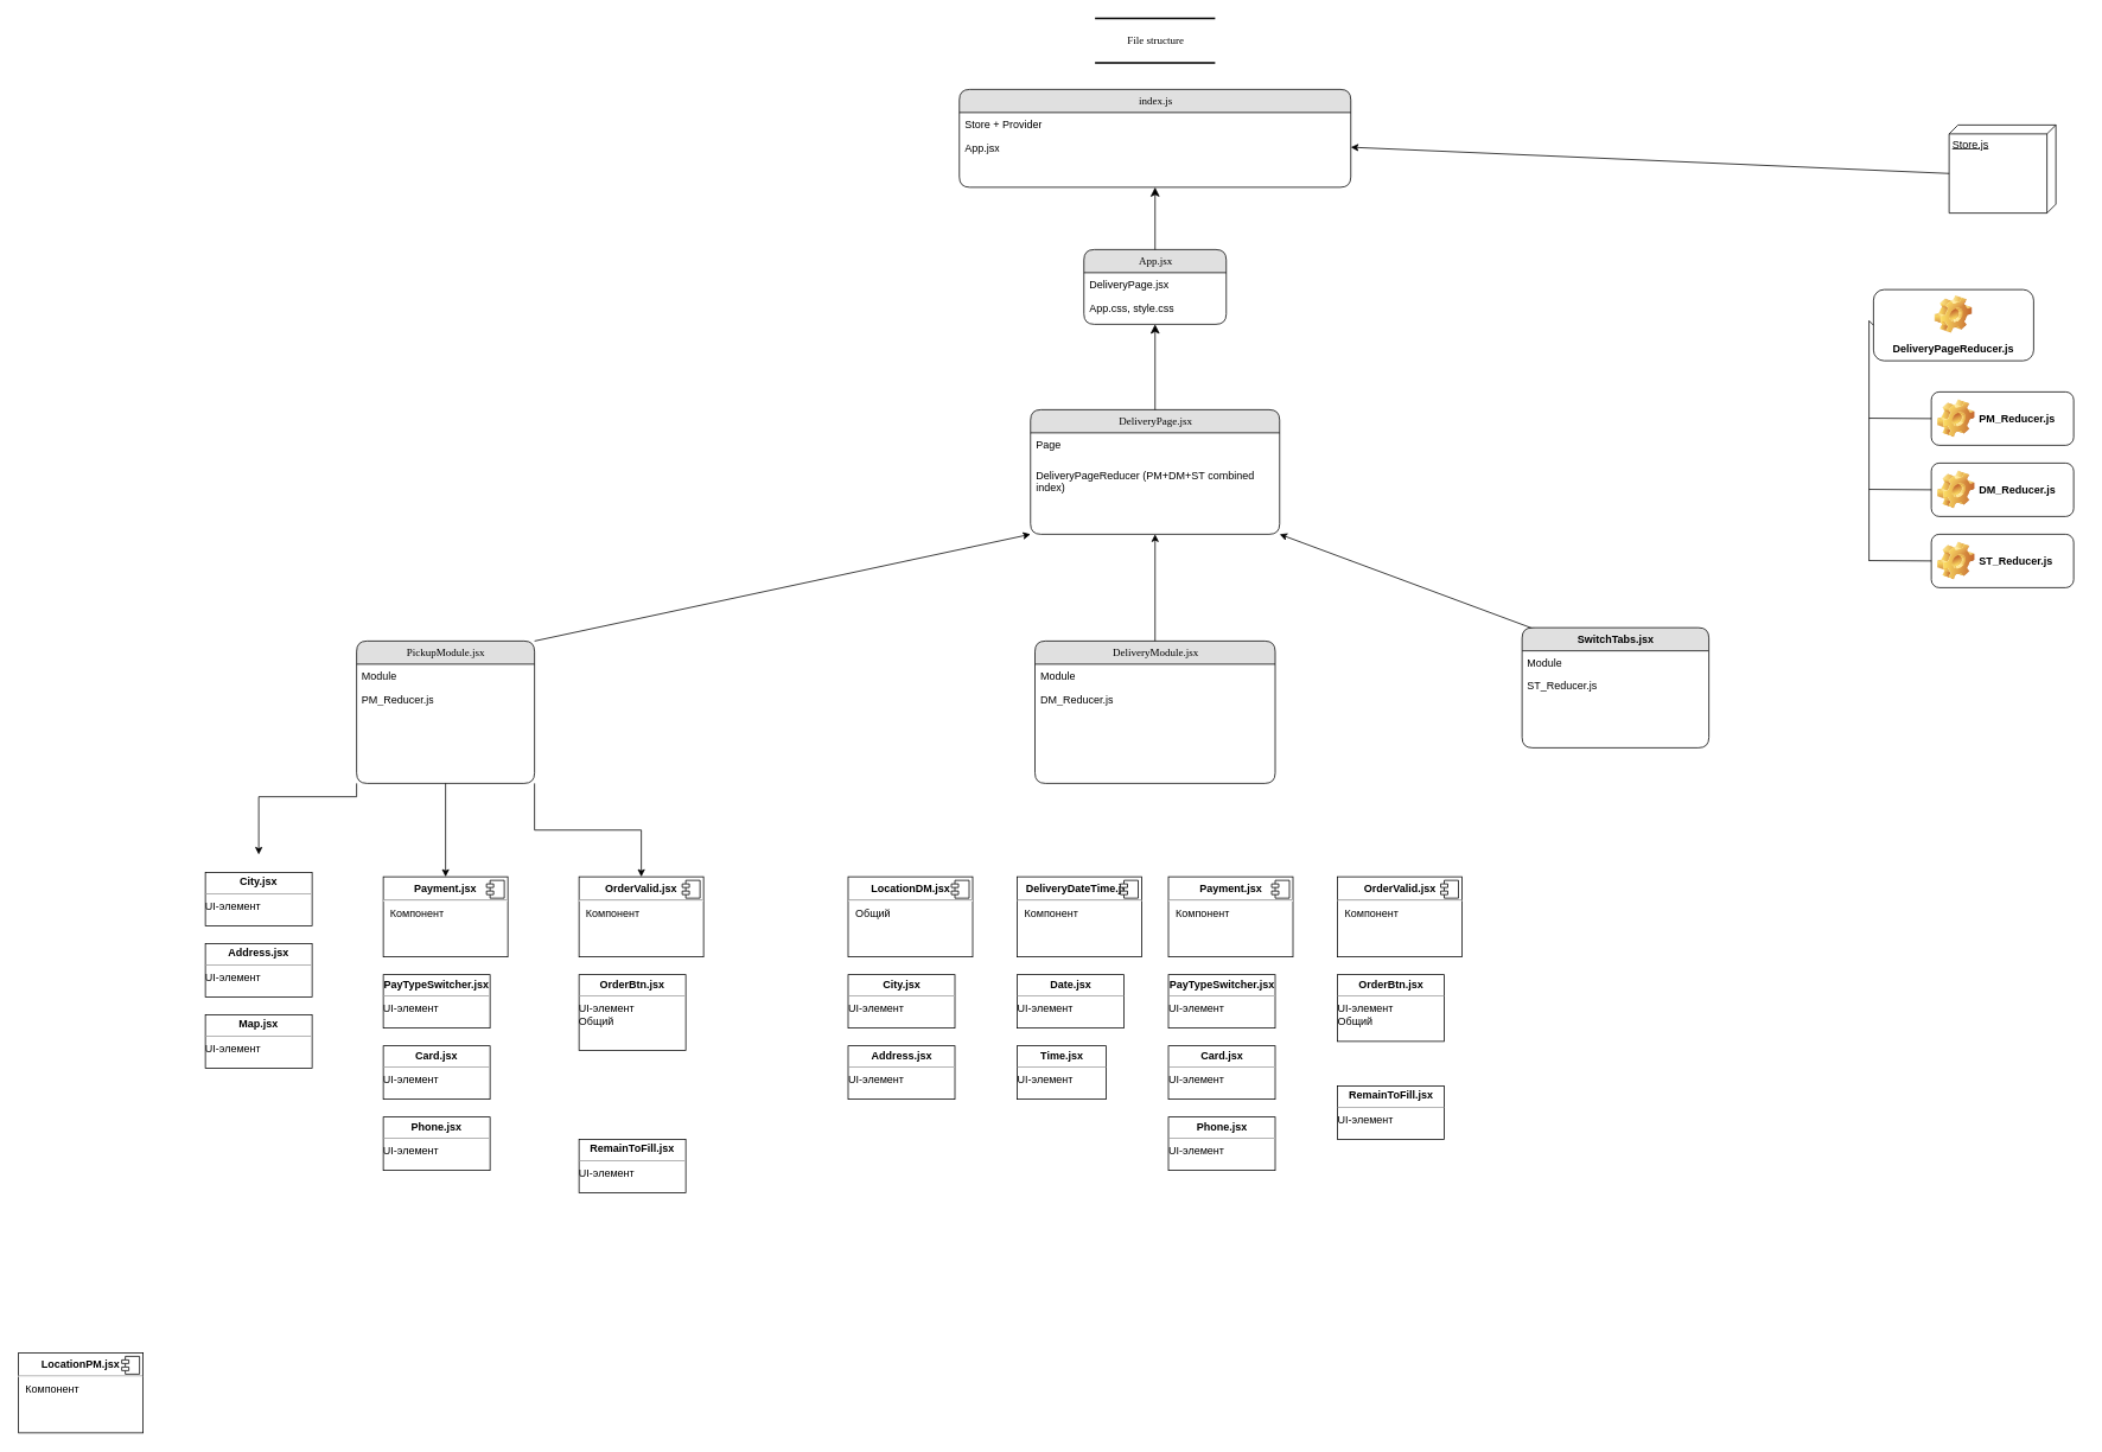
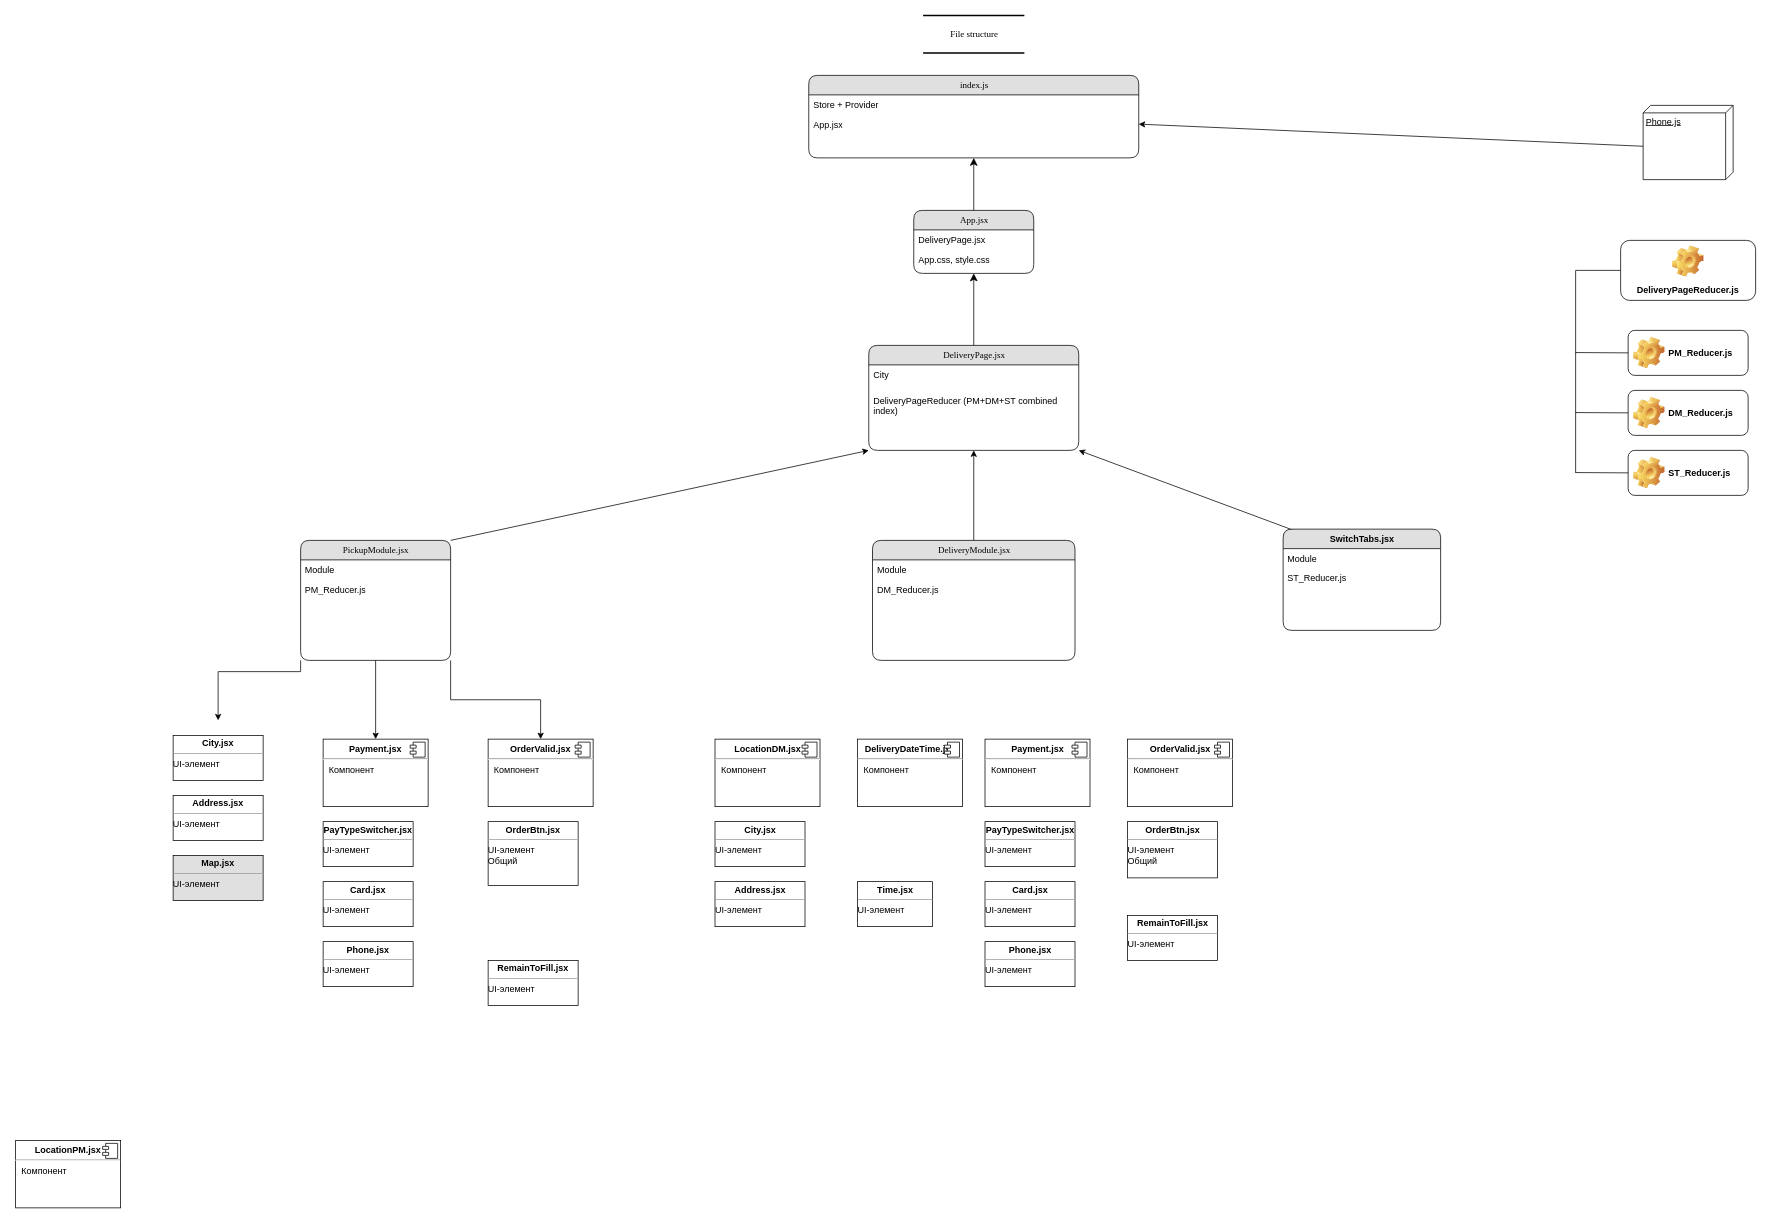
- <mxCell id="60" value="Store.js" style="verticalAlign=top;align=left;spacingTop=8;spacingLeft=2;spacingRight=12;shape=cube;size=10;direction=south;fontStyle=4;html=1;" vertex="1" parent="1"><mxGeometry x="2190" y="140" width="120" height="99" as="geometry" /></mxCell>
+ <mxCell id="60" value="Phone.js" style="verticalAlign=top;align=left;spacingTop=8;spacingLeft=2;spacingRight=12;shape=cube;size=10;direction=south;fontStyle=4;html=1;" vertex="1" parent="1"><mxGeometry x="2190" y="140" width="120" height="99" as="geometry" /></mxCell>
- <mxCell id="61" value="DeliveryPageReducer.js" style="label;whiteSpace=wrap;html=1;align=center;verticalAlign=bottom;spacingLeft=0;spacingBottom=4;imageAlign=center;imageVerticalAlign=top;image=img/clipart/Gear_128x128.png" vertex="1" parent="1"><mxGeometry x="2105" y="325" width="180" height="80" as="geometry" /></mxCell>
+ <mxCell id="61" value="DeliveryPageReducer.js" style="label;whiteSpace=wrap;html=1;align=center;verticalAlign=bottom;spacingLeft=0;spacingBottom=4;imageAlign=center;imageVerticalAlign=top;image=img/clipart/Gear_128x128.png" vertex="1" parent="1"><mxGeometry x="2160" y="320" width="180" height="80" as="geometry" /></mxCell>
- <mxCell id="16" value="Page" style="text;html=1;strokeColor=none;fillColor=none;spacingLeft=4;spacingRight=4;whiteSpace=wrap;overflow=hidden;rotatable=0;points=[[0,0.5],[1,0.5]];portConstraint=eastwest;" parent="15" vertex="1"><mxGeometry y="26" width="280" height="34" as="geometry" /></mxCell>
+ <mxCell id="16" value="City" style="text;html=1;strokeColor=none;fillColor=none;spacingLeft=4;spacingRight=4;whiteSpace=wrap;overflow=hidden;rotatable=0;points=[[0,0.5],[1,0.5]];portConstraint=eastwest;" parent="15" vertex="1"><mxGeometry y="26" width="280" height="34" as="geometry" /></mxCell>
- <mxCell id="40" value="&lt;p style=&quot;margin:0px;margin-top:6px;text-align:center;&quot;&gt;&lt;b&gt;LocationDM.jsx&lt;/b&gt;&lt;/p&gt;&lt;hr&gt;&lt;p style=&quot;margin:0px;margin-left:8px;&quot;&gt;Общий&lt;/p&gt;&lt;p style=&quot;margin:0px;margin-left:8px;&quot;&gt;&lt;br&gt;&lt;/p&gt;" style="align=left;overflow=fill;html=1;dropTarget=0;" vertex="1" parent="1"><mxGeometry x="952.5" y="985" width="140" height="90" as="geometry" /></mxCell>
+ <mxCell id="40" value="&lt;p style=&quot;margin:0px;margin-top:6px;text-align:center;&quot;&gt;&lt;b&gt;LocationDM.jsx&lt;/b&gt;&lt;/p&gt;&lt;hr&gt;&lt;p style=&quot;margin:0px;margin-left:8px;&quot;&gt;Компонент&lt;/p&gt;&lt;p style=&quot;margin:0px;margin-left:8px;&quot;&gt;&lt;br&gt;&lt;/p&gt;" style="align=left;overflow=fill;html=1;dropTarget=0;" vertex="1" parent="1"><mxGeometry x="952.5" y="985" width="140" height="90" as="geometry" /></mxCell>
- <mxCell id="46" value="&lt;p style=&quot;margin:0px;margin-top:4px;text-align:center;&quot;&gt;&lt;b&gt;Date.jsx&lt;/b&gt;&lt;/p&gt;&lt;hr size=&quot;1&quot;&gt;&lt;div style=&quot;height:2px;&quot;&gt;UI-элемент&lt;/div&gt;" style="verticalAlign=top;align=left;overflow=fill;fontSize=12;fontFamily=Helvetica;html=1;" vertex="1" parent="1"><mxGeometry x="1142.5" y="1095" width="120" height="60" as="geometry" /></mxCell>
- <mxCell id="28" value="&lt;p style=&quot;margin:0px;margin-top:4px;text-align:center;&quot;&gt;&lt;b&gt;Map.jsx&lt;/b&gt;&lt;/p&gt;&lt;hr size=&quot;1&quot;&gt;&lt;div style=&quot;height:2px;&quot;&gt;UI-элемент&lt;/div&gt;" style="verticalAlign=top;align=left;overflow=fill;fontSize=12;fontFamily=Helvetica;html=1;" vertex="1" parent="1"><mxGeometry x="230" y="1140" width="120" height="60" as="geometry" /></mxCell>
+ <mxCell id="28" value="&lt;p style=&quot;margin:0px;margin-top:4px;text-align:center;&quot;&gt;&lt;b&gt;Map.jsx&lt;/b&gt;&lt;/p&gt;&lt;hr size=&quot;1&quot;&gt;&lt;div style=&quot;height:2px;&quot;&gt;UI-элемент&lt;/div&gt;" style="verticalAlign=top;align=left;overflow=fill;fontSize=12;fontFamily=Helvetica;html=1;fillColor=#e0e0e0;" vertex="1" parent="1"><mxGeometry x="230" y="1140" width="120" height="60" as="geometry" /></mxCell>
